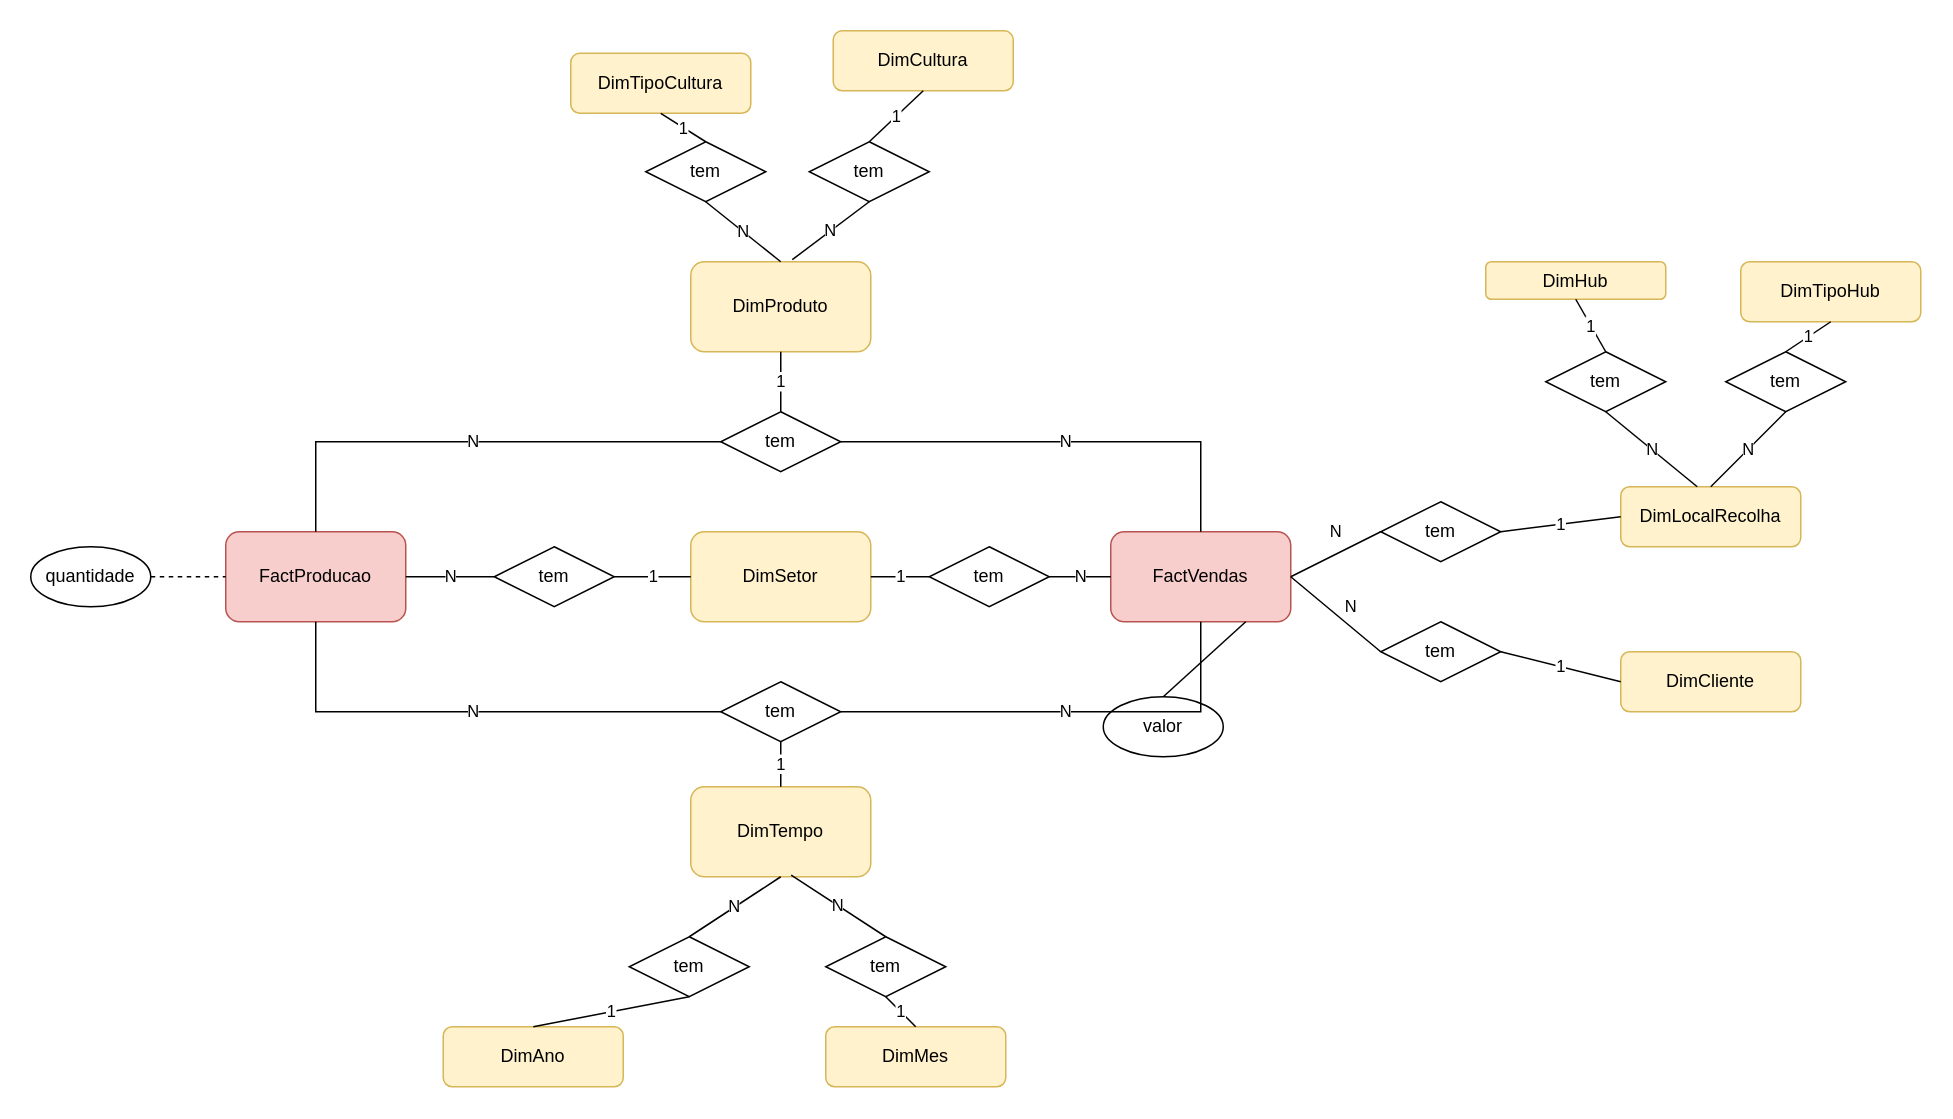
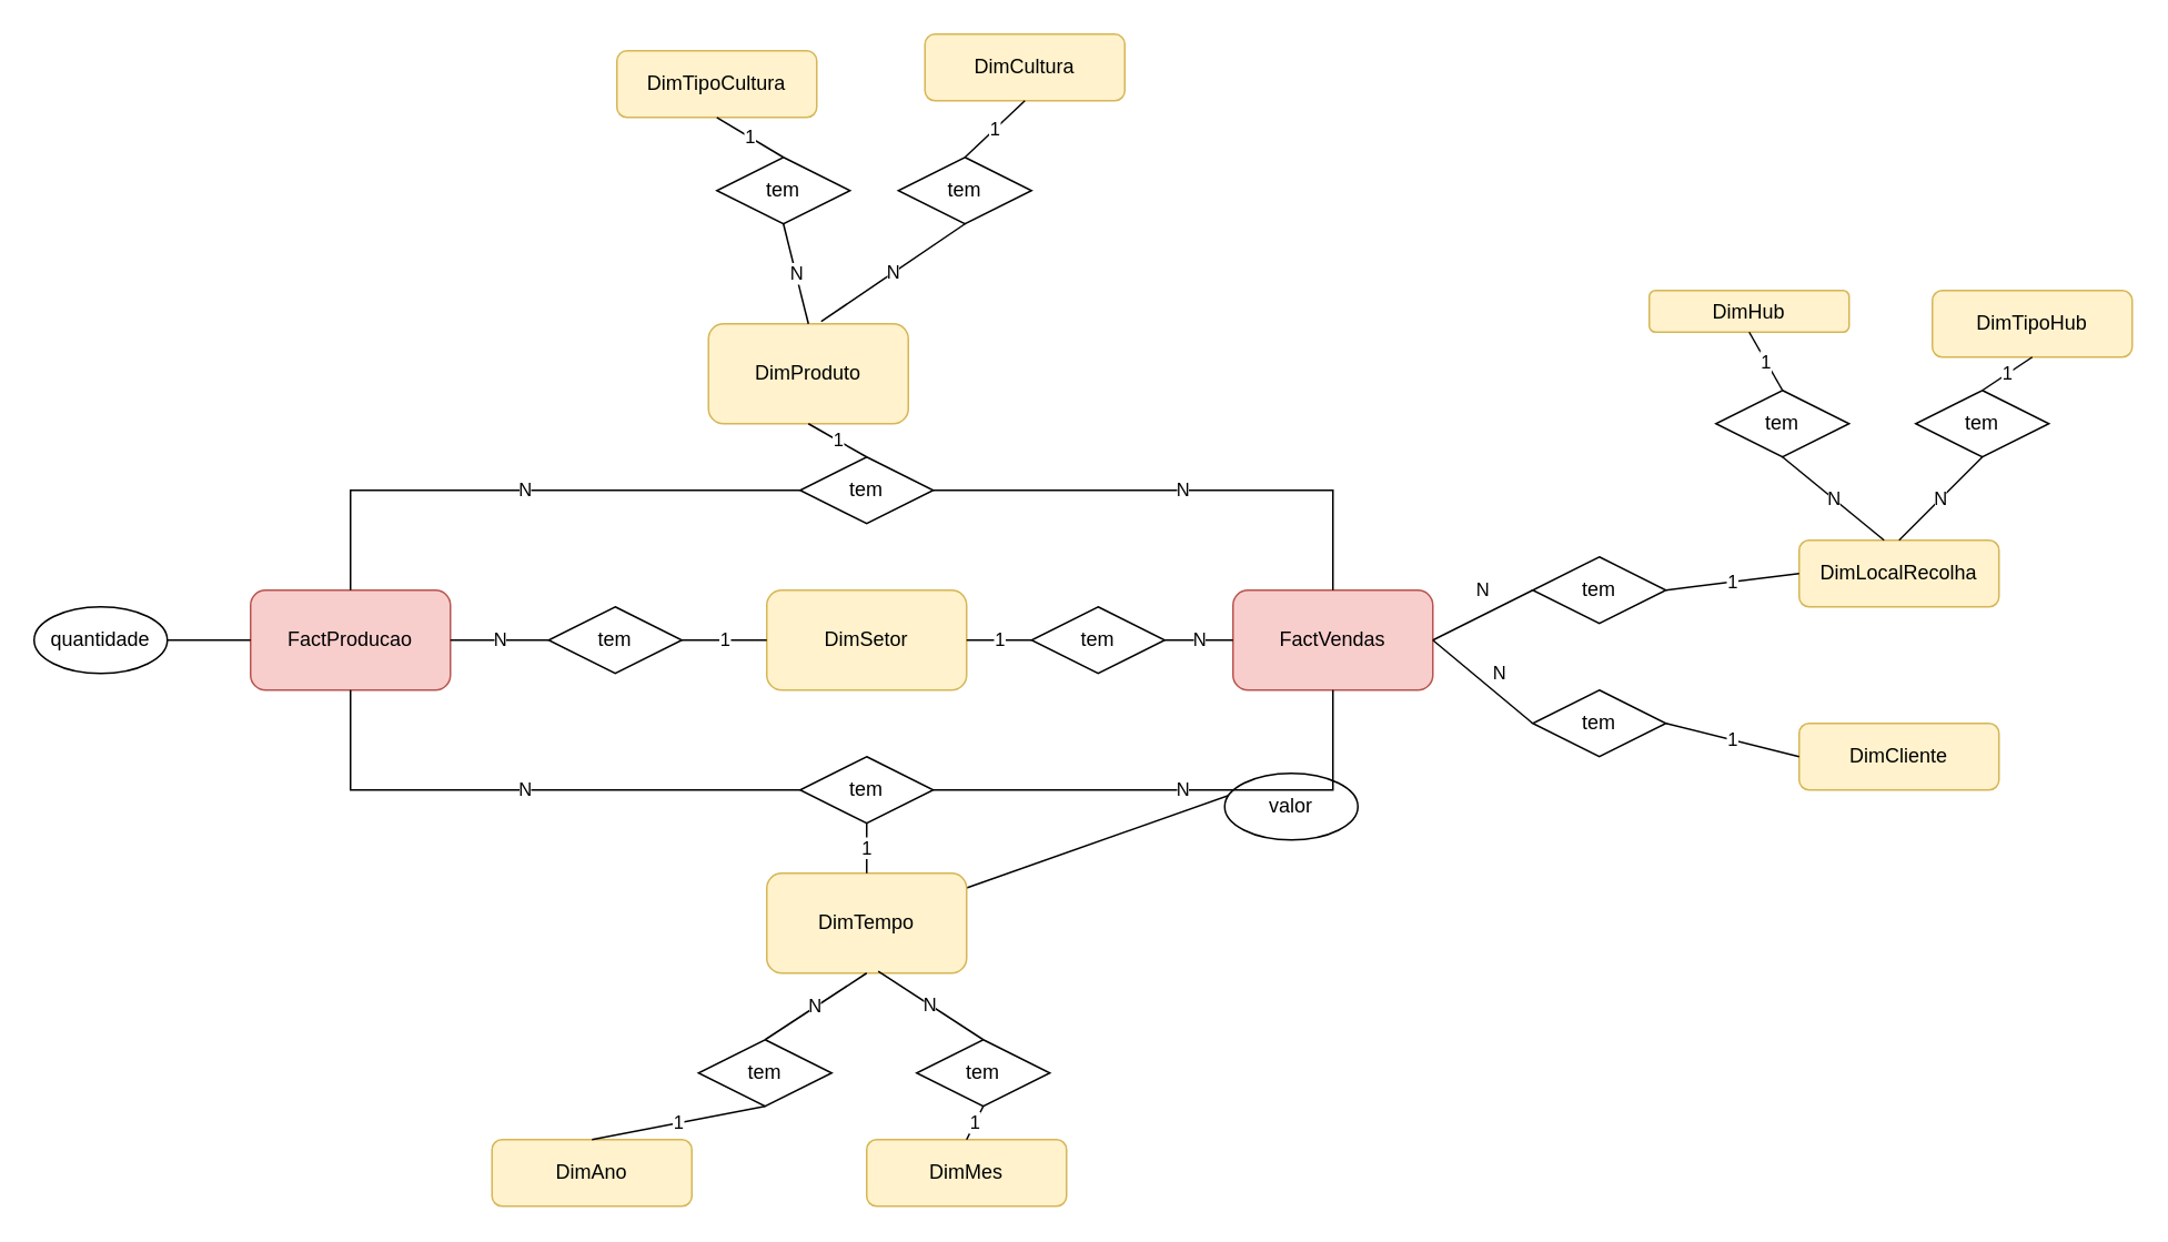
- <mxCell id="50" value="&lt;span style=&quot;color: rgb(0, 0, 0); font-family: Helvetica; font-size: 12px; font-style: normal; font-variant-ligatures: normal; font-variant-caps: normal; font-weight: 400; letter-spacing: normal; orphans: 2; text-align: center; text-indent: 0px; text-transform: none; widows: 2; word-spacing: 0px; -webkit-text-stroke-width: 0px; text-decoration-thickness: initial; text-decoration-style: initial; text-decoration-color: initial; float: none; display: inline !important;&quot;&gt;DimTipoCultura&lt;/span&gt;" style="rounded=1;whiteSpace=wrap;html=1;fillColor=#fff2cc;strokeColor=#d6b656;" vertex="1" parent="1"><mxGeometry x="380" y="35.02" width="120" height="40" as="geometry" /></mxCell>
+ <mxCell id="50" value="&lt;span style=&quot;color: rgb(0, 0, 0); font-family: Helvetica; font-size: 12px; font-style: normal; font-variant-ligatures: normal; font-variant-caps: normal; font-weight: 400; letter-spacing: normal; orphans: 2; text-align: center; text-indent: 0px; text-transform: none; widows: 2; word-spacing: 0px; -webkit-text-stroke-width: 0px; text-decoration-thickness: initial; text-decoration-style: initial; text-decoration-color: initial; float: none; display: inline !important;&quot;&gt;DimTipoCultura&lt;/span&gt;" style="rounded=1;whiteSpace=wrap;html=1;fillColor=#fff2cc;strokeColor=#d6b656;" vertex="1" parent="1"><mxGeometry x="370" y="30.02" width="120" height="40" as="geometry" /></mxCell>
- <mxCell id="44" value="DimProduto" style="rounded=1;whiteSpace=wrap;html=1;fillColor=#fff2cc;strokeColor=#d6b656;" vertex="1" parent="1"><mxGeometry x="460" y="174" width="120" height="60" as="geometry" /></mxCell>
+ <mxCell id="44" value="DimProduto" style="rounded=1;whiteSpace=wrap;html=1;fillColor=#fff2cc;strokeColor=#d6b656;" vertex="1" parent="1"><mxGeometry x="425" y="194" width="120" height="60" as="geometry" /></mxCell>
- <mxCell id="42" value="" style="endArrow=none;html=1;rounded=0;entryX=0;entryY=0.5;entryDx=0;entryDy=0;exitX=1;exitY=0.5;exitDx=0;exitDy=0;dashed=1;" edge="1" parent="1" source="43" target="33"><mxGeometry width="50" height="50" relative="1" as="geometry"><mxPoint x="140" y="474" as="sourcePoint" /><mxPoint x="160" y="459" as="targetPoint" /></mxGeometry></mxCell>
+ <mxCell id="42" value="" style="endArrow=none;html=1;rounded=0;entryX=0;entryY=0.5;entryDx=0;entryDy=0;exitX=1;exitY=0.5;exitDx=0;exitDy=0;" edge="1" parent="1" source="43" target="33"><mxGeometry width="50" height="50" relative="1" as="geometry"><mxPoint x="140" y="474" as="sourcePoint" /><mxPoint x="160" y="459" as="targetPoint" /></mxGeometry></mxCell>
- <mxCell id="15" value="" style="endArrow=none;html=1;rounded=0;entryX=0.75;entryY=1;entryDx=0;entryDy=0;exitX=0.5;exitY=0;exitDx=0;exitDy=0;" edge="1" parent="1" source="16" target="6"><mxGeometry width="50" height="50" relative="1" as="geometry"><mxPoint x="800" y="494" as="sourcePoint" /><mxPoint x="810" y="434" as="targetPoint" /></mxGeometry></mxCell>
+ <mxCell id="15" value="" style="endArrow=none;html=1;rounded=0;exitX=0.5;exitY=0;exitDx=0;exitDy=0;" edge="1" parent="1" source="16" target="21"><mxGeometry width="50" height="50" relative="1" as="geometry"><mxPoint x="800" y="494" as="sourcePoint" /><mxPoint x="810" y="434" as="targetPoint" /></mxGeometry></mxCell>
- <mxCell id="22" value="&lt;span style=&quot;color: rgb(0, 0, 0); font-family: Helvetica; font-size: 12px; font-style: normal; font-variant-ligatures: normal; font-variant-caps: normal; font-weight: 400; letter-spacing: normal; orphans: 2; text-align: center; text-indent: 0px; text-transform: none; widows: 2; word-spacing: 0px; -webkit-text-stroke-width: 0px; text-decoration-thickness: initial; text-decoration-style: initial; text-decoration-color: initial; float: none; display: inline !important;&quot;&gt;DimMes&lt;/span&gt;" style="rounded=1;whiteSpace=wrap;html=1;fillColor=#fff2cc;strokeColor=#d6b656;" vertex="1" parent="1"><mxGeometry x="550" y="684" width="120" height="40" as="geometry" /></mxCell>
+ <mxCell id="22" value="&lt;span style=&quot;color: rgb(0, 0, 0); font-family: Helvetica; font-size: 12px; font-style: normal; font-variant-ligatures: normal; font-variant-caps: normal; font-weight: 400; letter-spacing: normal; orphans: 2; text-align: center; text-indent: 0px; text-transform: none; widows: 2; word-spacing: 0px; -webkit-text-stroke-width: 0px; text-decoration-thickness: initial; text-decoration-style: initial; text-decoration-color: initial; float: none; display: inline !important;&quot;&gt;DimMes&lt;/span&gt;" style="rounded=1;whiteSpace=wrap;html=1;fillColor=#fff2cc;strokeColor=#d6b656;" vertex="1" parent="1"><mxGeometry x="520" y="684" width="120" height="40" as="geometry" /></mxCell>
